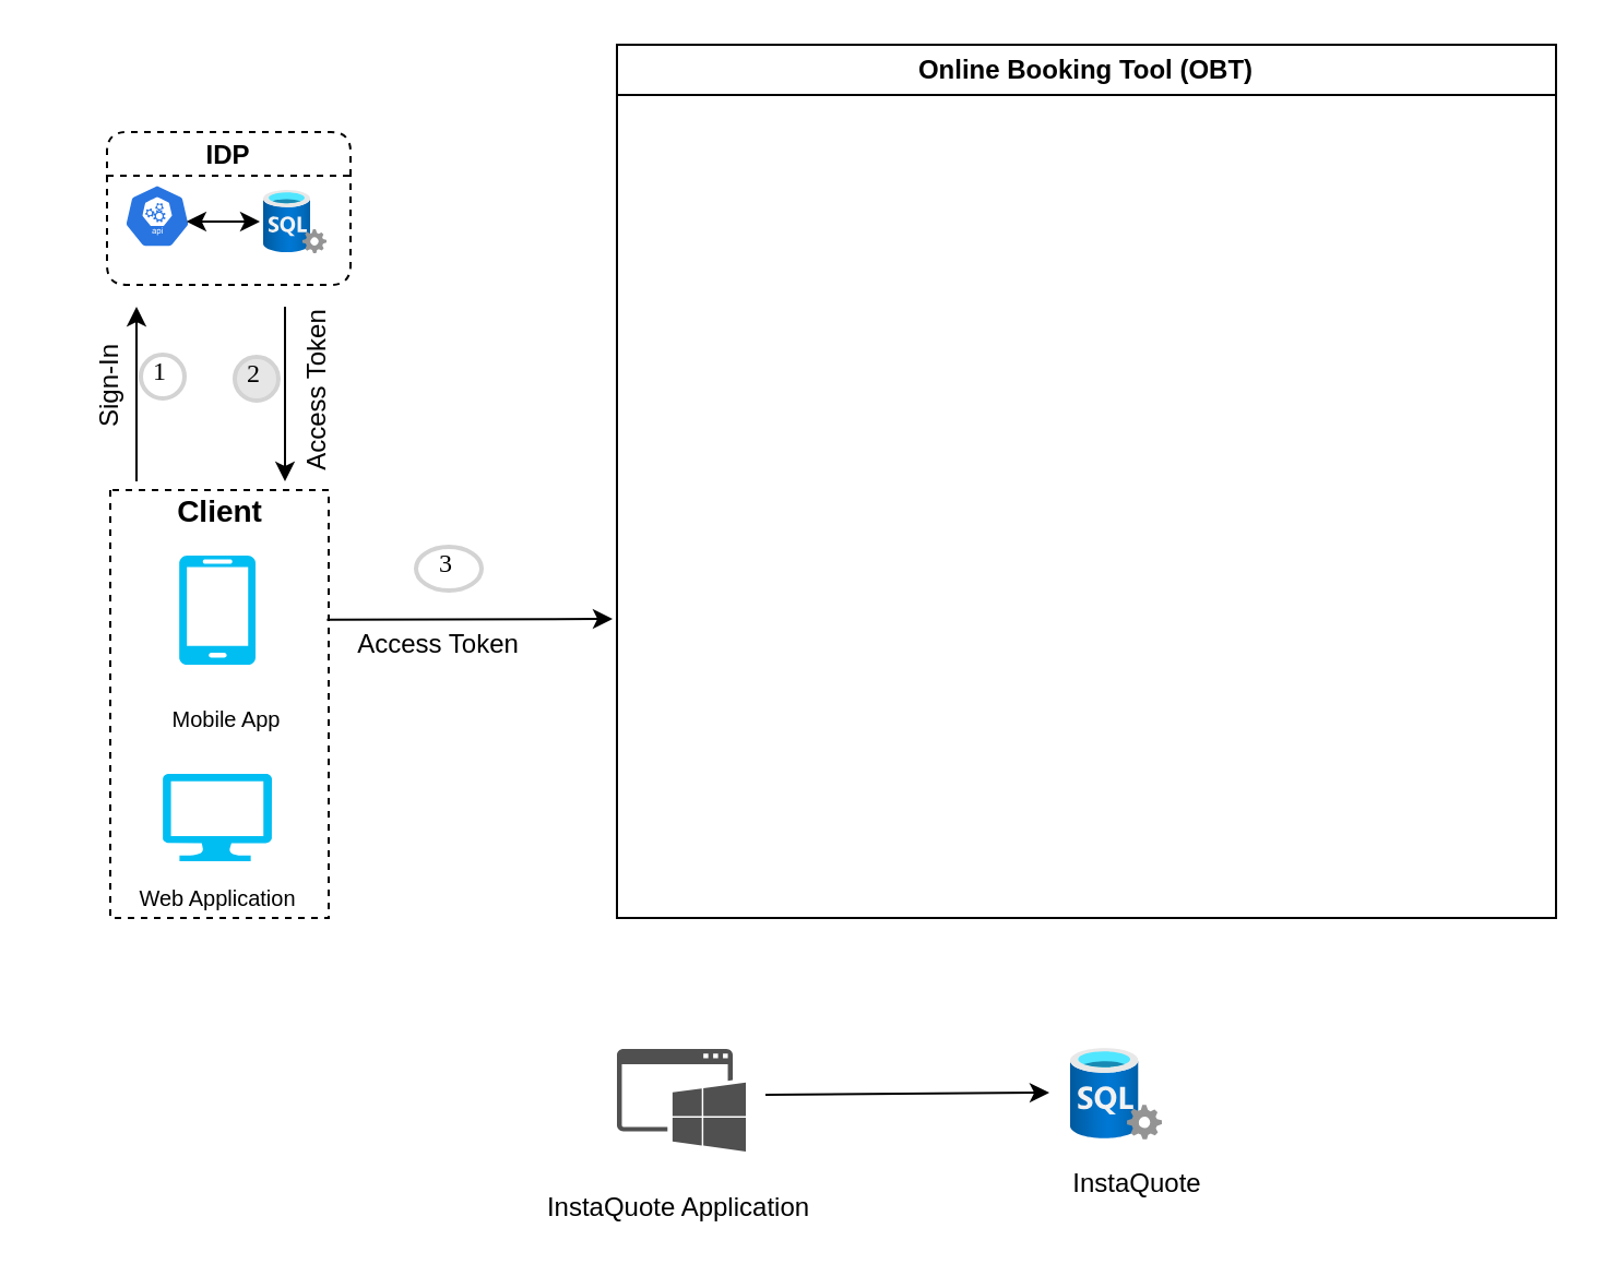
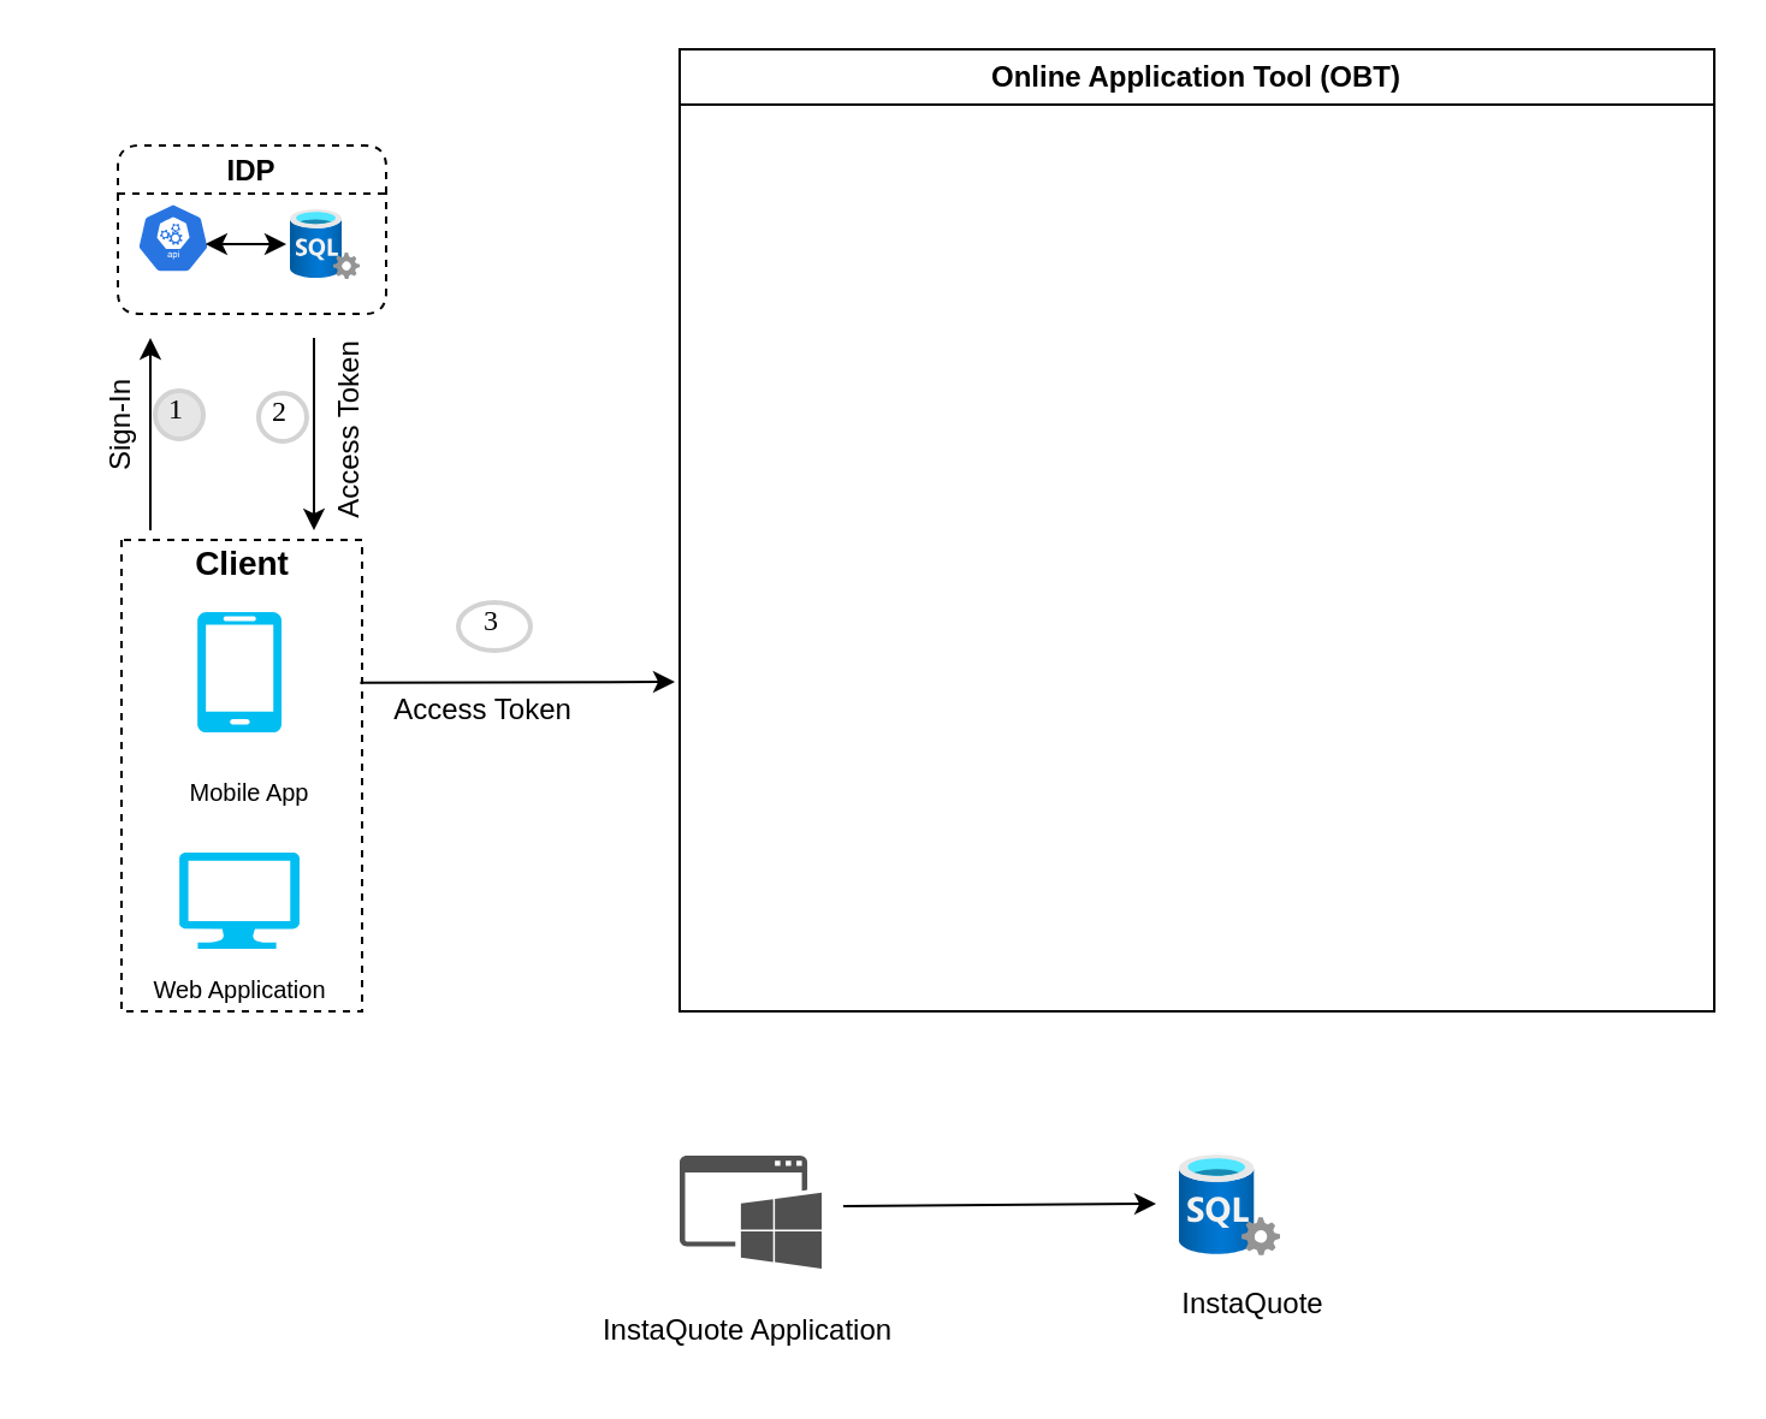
- <mxCell id="18" value="Online Booking Tool (OBT)" style="swimlane;whiteSpace=wrap;html=1;" vertex="1" parent="1"><mxGeometry x="282" y="20" width="430" height="400" as="geometry" /></mxCell>
+ <mxCell id="18" value="Online Application Tool (OBT)" style="swimlane;whiteSpace=wrap;html=1;" vertex="1" parent="1"><mxGeometry x="282" y="20" width="430" height="400" as="geometry" /></mxCell>
- <mxCell id="13" value="1" style="ellipse;whiteSpace=wrap;html=1;aspect=fixed;strokeWidth=2;fontFamily=Tahoma;spacingBottom=4;spacingRight=2;strokeColor=#d3d3d3;" vertex="1" parent="1"><mxGeometry x="64" y="162" width="20" height="20" as="geometry" /></mxCell>
+ <mxCell id="13" value="1" style="ellipse;whiteSpace=wrap;html=1;aspect=fixed;strokeWidth=2;fontFamily=Tahoma;spacingBottom=4;spacingRight=2;strokeColor=#d3d3d3;fillColor=#e6e6e6;" vertex="1" parent="1"><mxGeometry x="64" y="162" width="20" height="20" as="geometry" /></mxCell>
- <mxCell id="15" value="2" style="ellipse;whiteSpace=wrap;html=1;aspect=fixed;strokeWidth=2;fontFamily=Tahoma;spacingBottom=4;spacingRight=2;strokeColor=#d3d3d3;fillColor=#e6e6e6;" vertex="1" parent="1"><mxGeometry x="107" y="163" width="20" height="20" as="geometry" /></mxCell>
+ <mxCell id="15" value="2" style="ellipse;whiteSpace=wrap;html=1;aspect=fixed;strokeWidth=2;fontFamily=Tahoma;spacingBottom=4;spacingRight=2;strokeColor=#d3d3d3;" vertex="1" parent="1"><mxGeometry x="107" y="163" width="20" height="20" as="geometry" /></mxCell>
